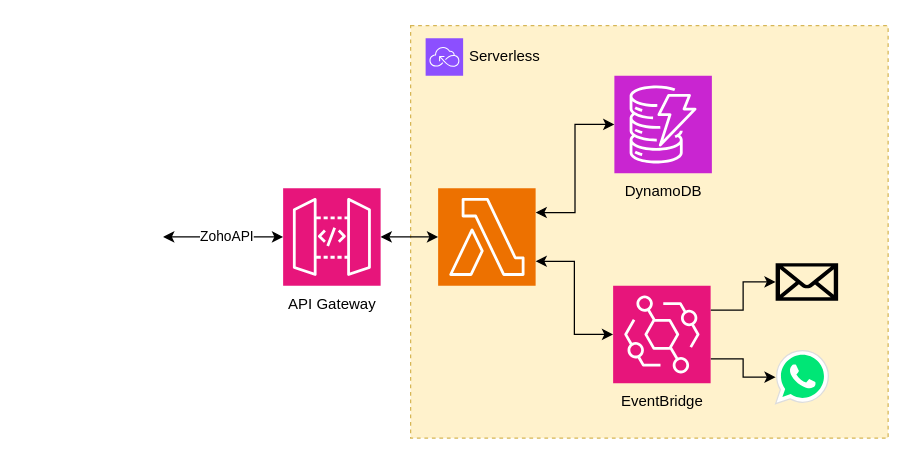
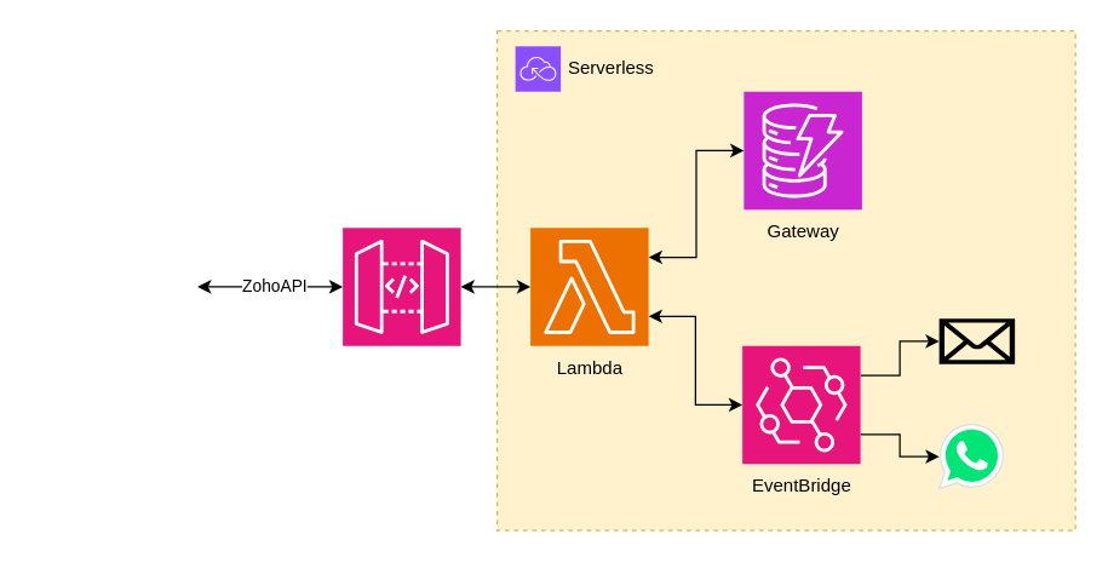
- <mxCell id="9" value="DynamoDB" style="text;html=1;align=center;verticalAlign=middle;resizable=0;points=[];autosize=1;strokeColor=none;fillColor=none;fontColor=default;" vertex="1" parent="7"><mxGeometry y="78" width="80" height="30" as="geometry" /></mxCell>
+ <mxCell id="9" value="Gateway" style="text;html=1;align=center;verticalAlign=middle;resizable=0;points=[];autosize=1;strokeColor=none;fillColor=none;fontColor=default;" vertex="1" parent="7"><mxGeometry y="78" width="80" height="30" as="geometry" /></mxCell>
- <mxCell id="6" value="API Gateway" style="text;html=1;align=center;verticalAlign=middle;resizable=0;points=[];autosize=1;strokeColor=none;fillColor=none;fontColor=default;" vertex="1" parent="4"><mxGeometry y="78" width="90" height="30" as="geometry" /></mxCell>
+ <mxCell id="17" value="Lambda" style="text;html=1;align=center;verticalAlign=middle;resizable=0;points=[];autosize=1;strokeColor=none;fillColor=none;fontColor=default;" vertex="1" parent="15"><mxGeometry x="4" y="78" width="70" height="30" as="geometry" /></mxCell>
